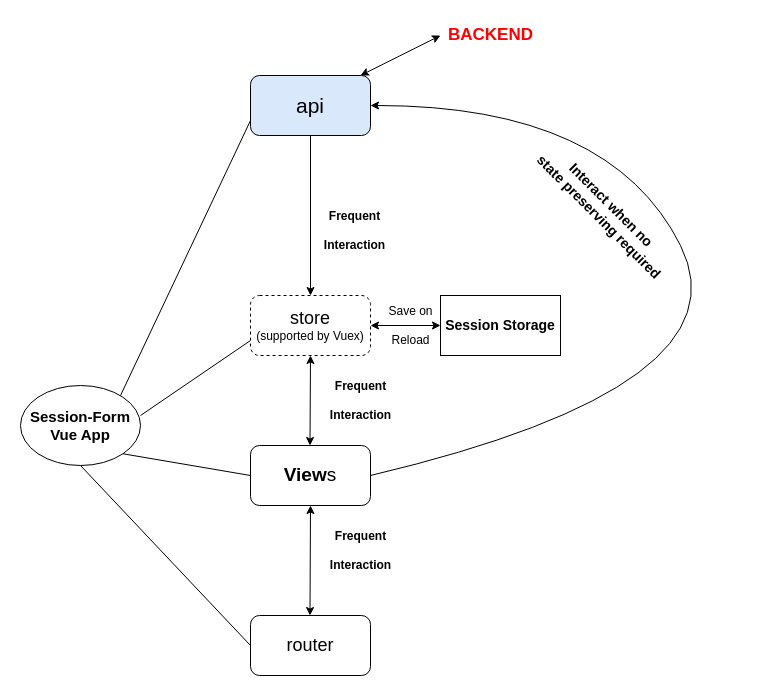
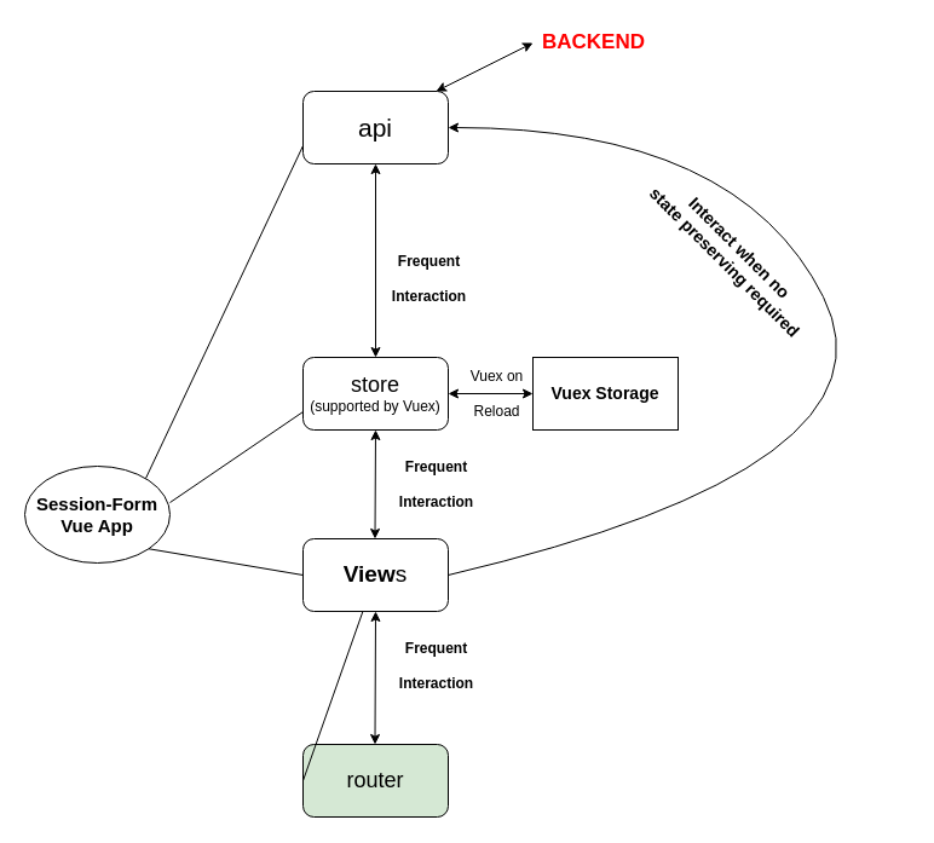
- <mxCell id="4" value="&lt;font style=&quot;font-size: 21px&quot;&gt;api&lt;/font&gt;" style="rounded=1;whiteSpace=wrap;html=1;fillColor=#dae8fc;" vertex="1" parent="1"><mxGeometry x="250" y="75" width="120" height="60" as="geometry" /></mxCell>
+ <mxCell id="4" value="&lt;font style=&quot;font-size: 21px&quot;&gt;api&lt;/font&gt;" style="rounded=1;whiteSpace=wrap;html=1;" vertex="1" parent="1"><mxGeometry x="250" y="75" width="120" height="60" as="geometry" /></mxCell>
- <mxCell id="7" value="" style="endArrow=none;startArrow=classic;html=1;exitX=0.5;exitY=0;exitDx=0;exitDy=0;" edge="1" parent="1" source="6" target="4"><mxGeometry width="50" height="50" relative="1" as="geometry"><mxPoint x="304" y="295" as="sourcePoint" /><mxPoint x="354" y="245" as="targetPoint" /></mxGeometry></mxCell>
+ <mxCell id="7" value="" style="endArrow=classic;startArrow=classic;html=1;exitX=0.5;exitY=0;exitDx=0;exitDy=0;" edge="1" parent="1" source="6" target="4"><mxGeometry width="50" height="50" relative="1" as="geometry"><mxPoint x="304" y="295" as="sourcePoint" /><mxPoint x="354" y="245" as="targetPoint" /></mxGeometry></mxCell>
- <mxCell id="6" value="&lt;font style=&quot;font-size: 18px&quot;&gt;store&lt;/font&gt;&lt;br&gt;(supported by Vuex)" style="rounded=1;whiteSpace=wrap;html=1;dashed=1;" vertex="1" parent="1"><mxGeometry x="250" y="295" width="120" height="60" as="geometry" /></mxCell>
+ <mxCell id="6" value="&lt;font style=&quot;font-size: 18px&quot;&gt;store&lt;/font&gt;&lt;br&gt;(supported by Vuex)" style="rounded=1;whiteSpace=wrap;html=1;" vertex="1" parent="1"><mxGeometry x="250" y="295" width="120" height="60" as="geometry" /></mxCell>
- <mxCell id="11" value="Save on &lt;br&gt;&lt;br&gt;Reload" style="text;html=1;resizable=0;autosize=1;align=center;verticalAlign=middle;points=[];fillColor=none;strokeColor=none;rounded=0;fontSize=12;" vertex="1" parent="1"><mxGeometry x="380" y="300" width="60" height="50" as="geometry" /></mxCell>
+ <mxCell id="11" value="Vuex on &lt;br&gt;&lt;br&gt;Reload" style="text;html=1;resizable=0;autosize=1;align=center;verticalAlign=middle;points=[];fillColor=none;strokeColor=none;rounded=0;fontSize=12;" vertex="1" parent="1"><mxGeometry x="380" y="300" width="60" height="50" as="geometry" /></mxCell>
- <mxCell id="9" value="&lt;font style=&quot;font-size: 14px&quot;&gt;&lt;b&gt;Session Storage&lt;/b&gt;&lt;/font&gt;" style="rounded=0;whiteSpace=wrap;html=1;fontSize=12;" vertex="1" parent="1"><mxGeometry x="440" y="295" width="120" height="60" as="geometry" /></mxCell>
+ <mxCell id="9" value="&lt;font style=&quot;font-size: 14px&quot;&gt;&lt;b&gt;Vuex Storage&lt;/b&gt;&lt;/font&gt;" style="rounded=0;whiteSpace=wrap;html=1;fontSize=12;" vertex="1" parent="1"><mxGeometry x="440" y="295" width="120" height="60" as="geometry" /></mxCell>
- <mxCell id="21" value="" style="endArrow=none;html=1;fontSize=14;entryX=0.5;entryY=1;entryDx=0;entryDy=0;exitX=0;exitY=0.5;exitDx=0;exitDy=0;" edge="1" parent="1" source="16" target="2"><mxGeometry width="50" height="50" relative="1" as="geometry"><mxPoint x="120" y="555" as="sourcePoint" /><mxPoint x="170" y="505" as="targetPoint" /></mxGeometry></mxCell>
+ <mxCell id="21" value="" style="endArrow=none;html=1;fontSize=14;exitX=0;exitY=0.5;exitDx=0;exitDy=0;" edge="1" parent="1" source="16" target="12"><mxGeometry width="50" height="50" relative="1" as="geometry"><mxPoint x="120" y="555" as="sourcePoint" /><mxPoint x="170" y="505" as="targetPoint" /></mxGeometry></mxCell>
- <mxCell id="16" value="&lt;font style=&quot;font-size: 18px&quot;&gt;router&lt;/font&gt;" style="rounded=1;whiteSpace=wrap;html=1;fontSize=12;" vertex="1" parent="1"><mxGeometry x="250" y="615" width="120" height="60" as="geometry" /></mxCell>
+ <mxCell id="16" value="&lt;font style=&quot;font-size: 18px&quot;&gt;router&lt;/font&gt;" style="rounded=1;whiteSpace=wrap;html=1;fontSize=12;fillColor=#d5e8d4;" vertex="1" parent="1"><mxGeometry x="250" y="615" width="120" height="60" as="geometry" /></mxCell>
